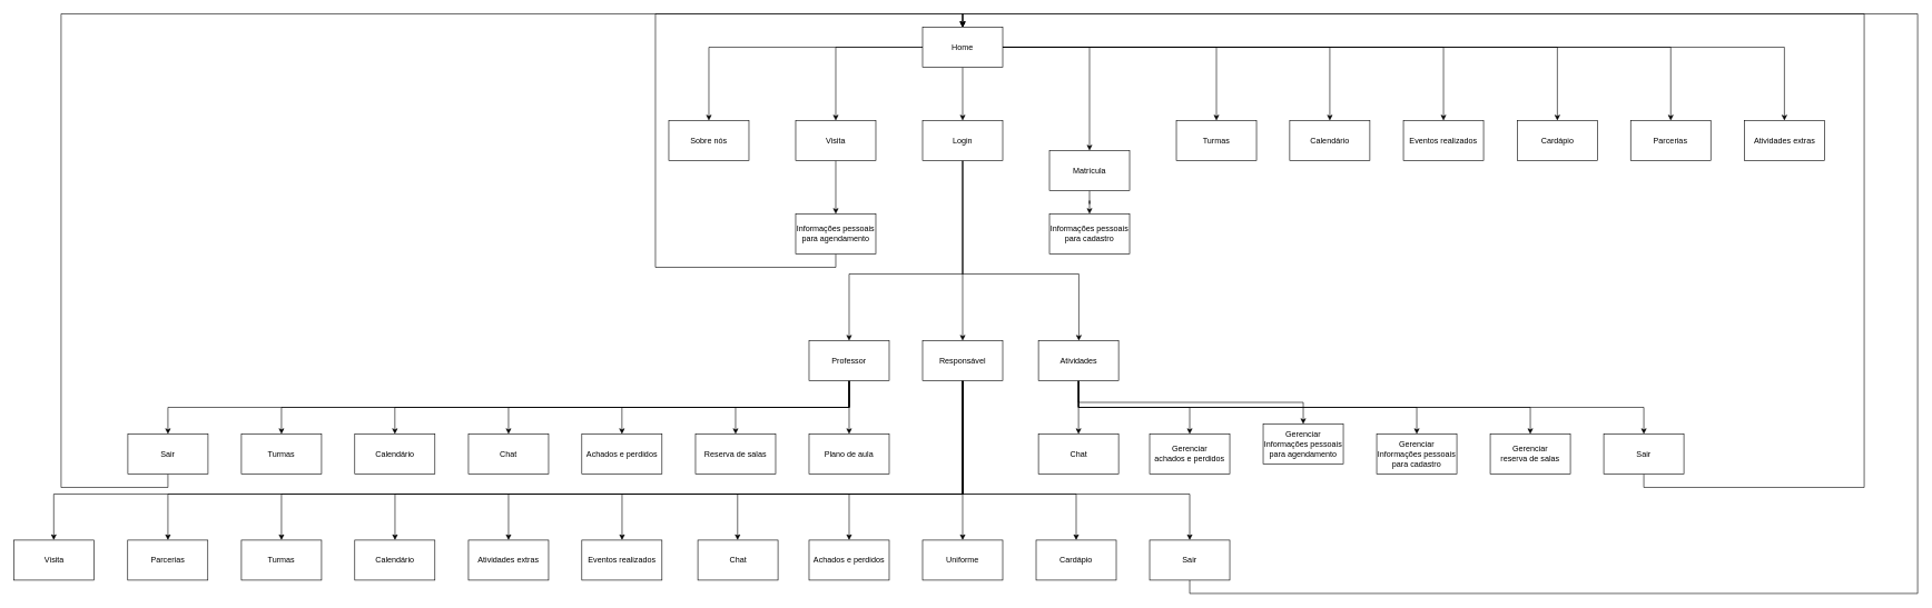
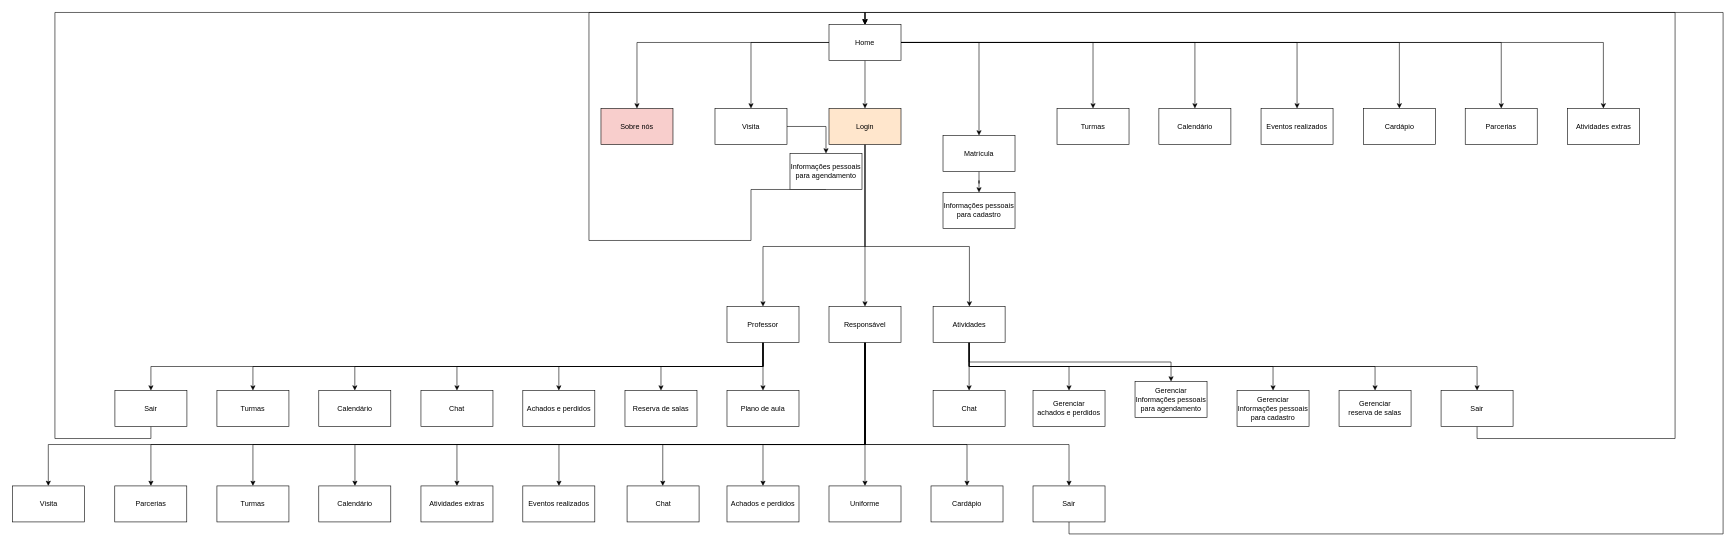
- <mxCell id="21" value="Sobre nós" style="whiteSpace=wrap;html=1;rounded=0;" vertex="1" parent="1"><mxGeometry x="1001" y="180" width="120" height="60" as="geometry" /></mxCell>
+ <mxCell id="21" value="Sobre nós" style="whiteSpace=wrap;html=1;rounded=0;fillColor=#f8cecc;" vertex="1" parent="1"><mxGeometry x="1001" y="180" width="120" height="60" as="geometry" /></mxCell>
- <mxCell id="16" value="Login" style="rounded=0;whiteSpace=wrap;html=1;" vertex="1" parent="1"><mxGeometry x="1381" y="180" width="120" height="60" as="geometry" /></mxCell>
+ <mxCell id="16" value="Login" style="rounded=0;whiteSpace=wrap;html=1;fillColor=#ffe6cc;" vertex="1" parent="1"><mxGeometry x="1381" y="180" width="120" height="60" as="geometry" /></mxCell>
- <mxCell id="24" value="Informações pessoais&lt;div&gt;para agendamento&lt;/div&gt;" style="whiteSpace=wrap;html=1;rounded=0;" vertex="1" parent="1"><mxGeometry x="1191" y="320" width="120" height="60" as="geometry" /></mxCell>
+ <mxCell id="24" value="Informações pessoais&lt;div&gt;para agendamento&lt;/div&gt;" style="whiteSpace=wrap;html=1;rounded=0;" vertex="1" parent="1"><mxGeometry x="1316" y="255" width="120" height="60" as="geometry" /></mxCell>
